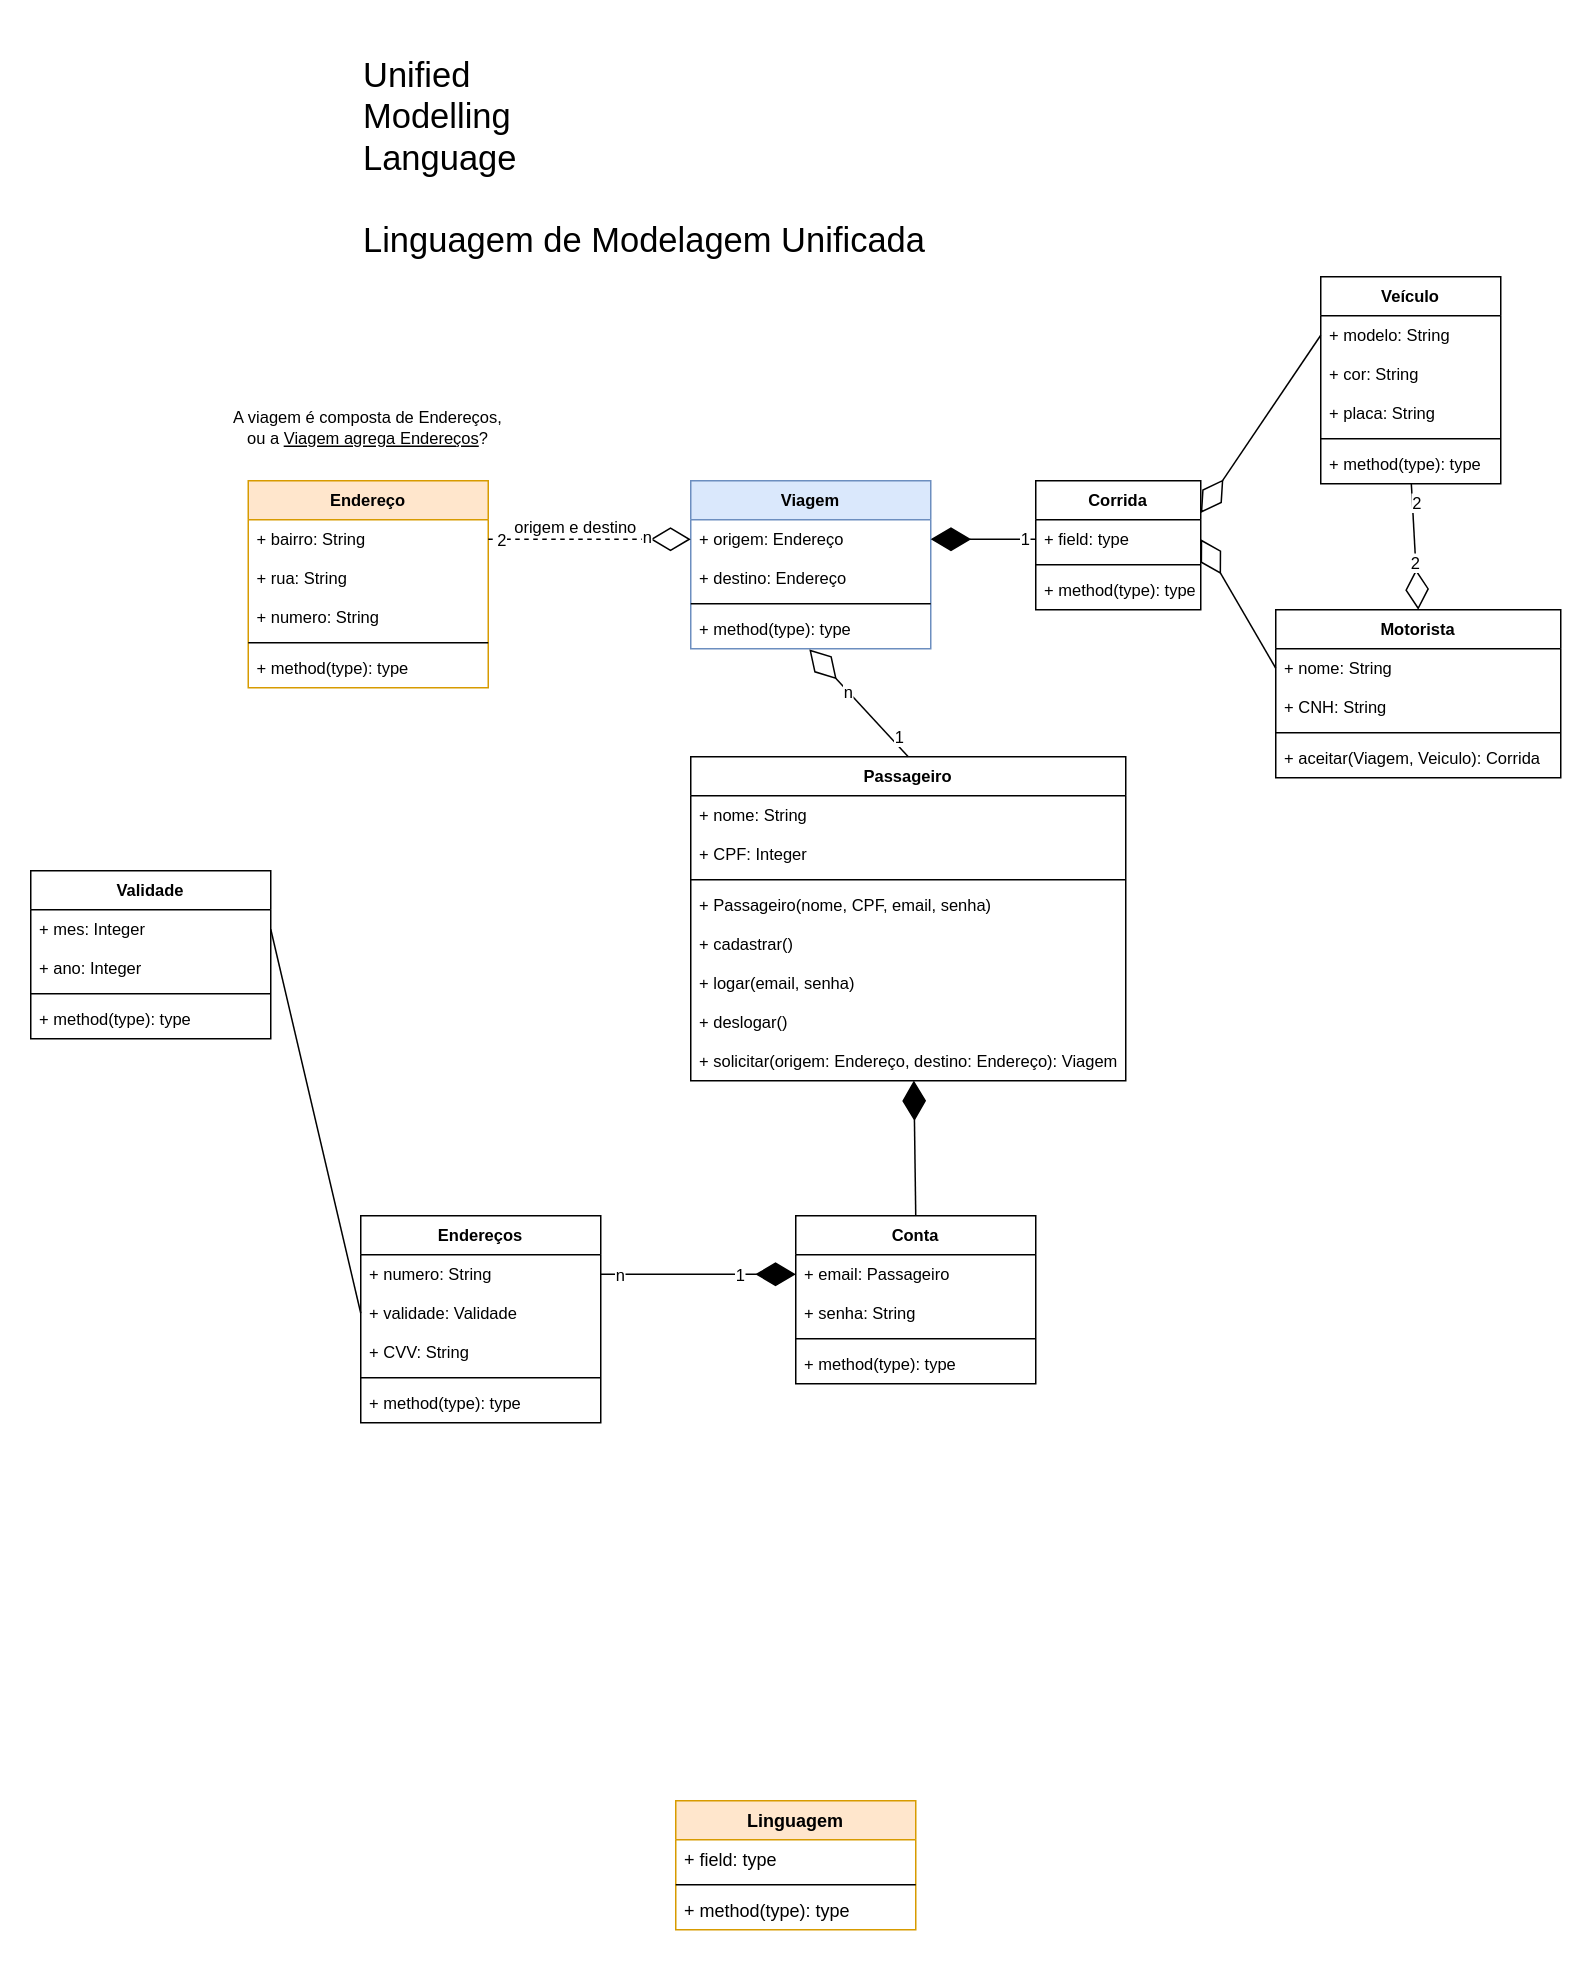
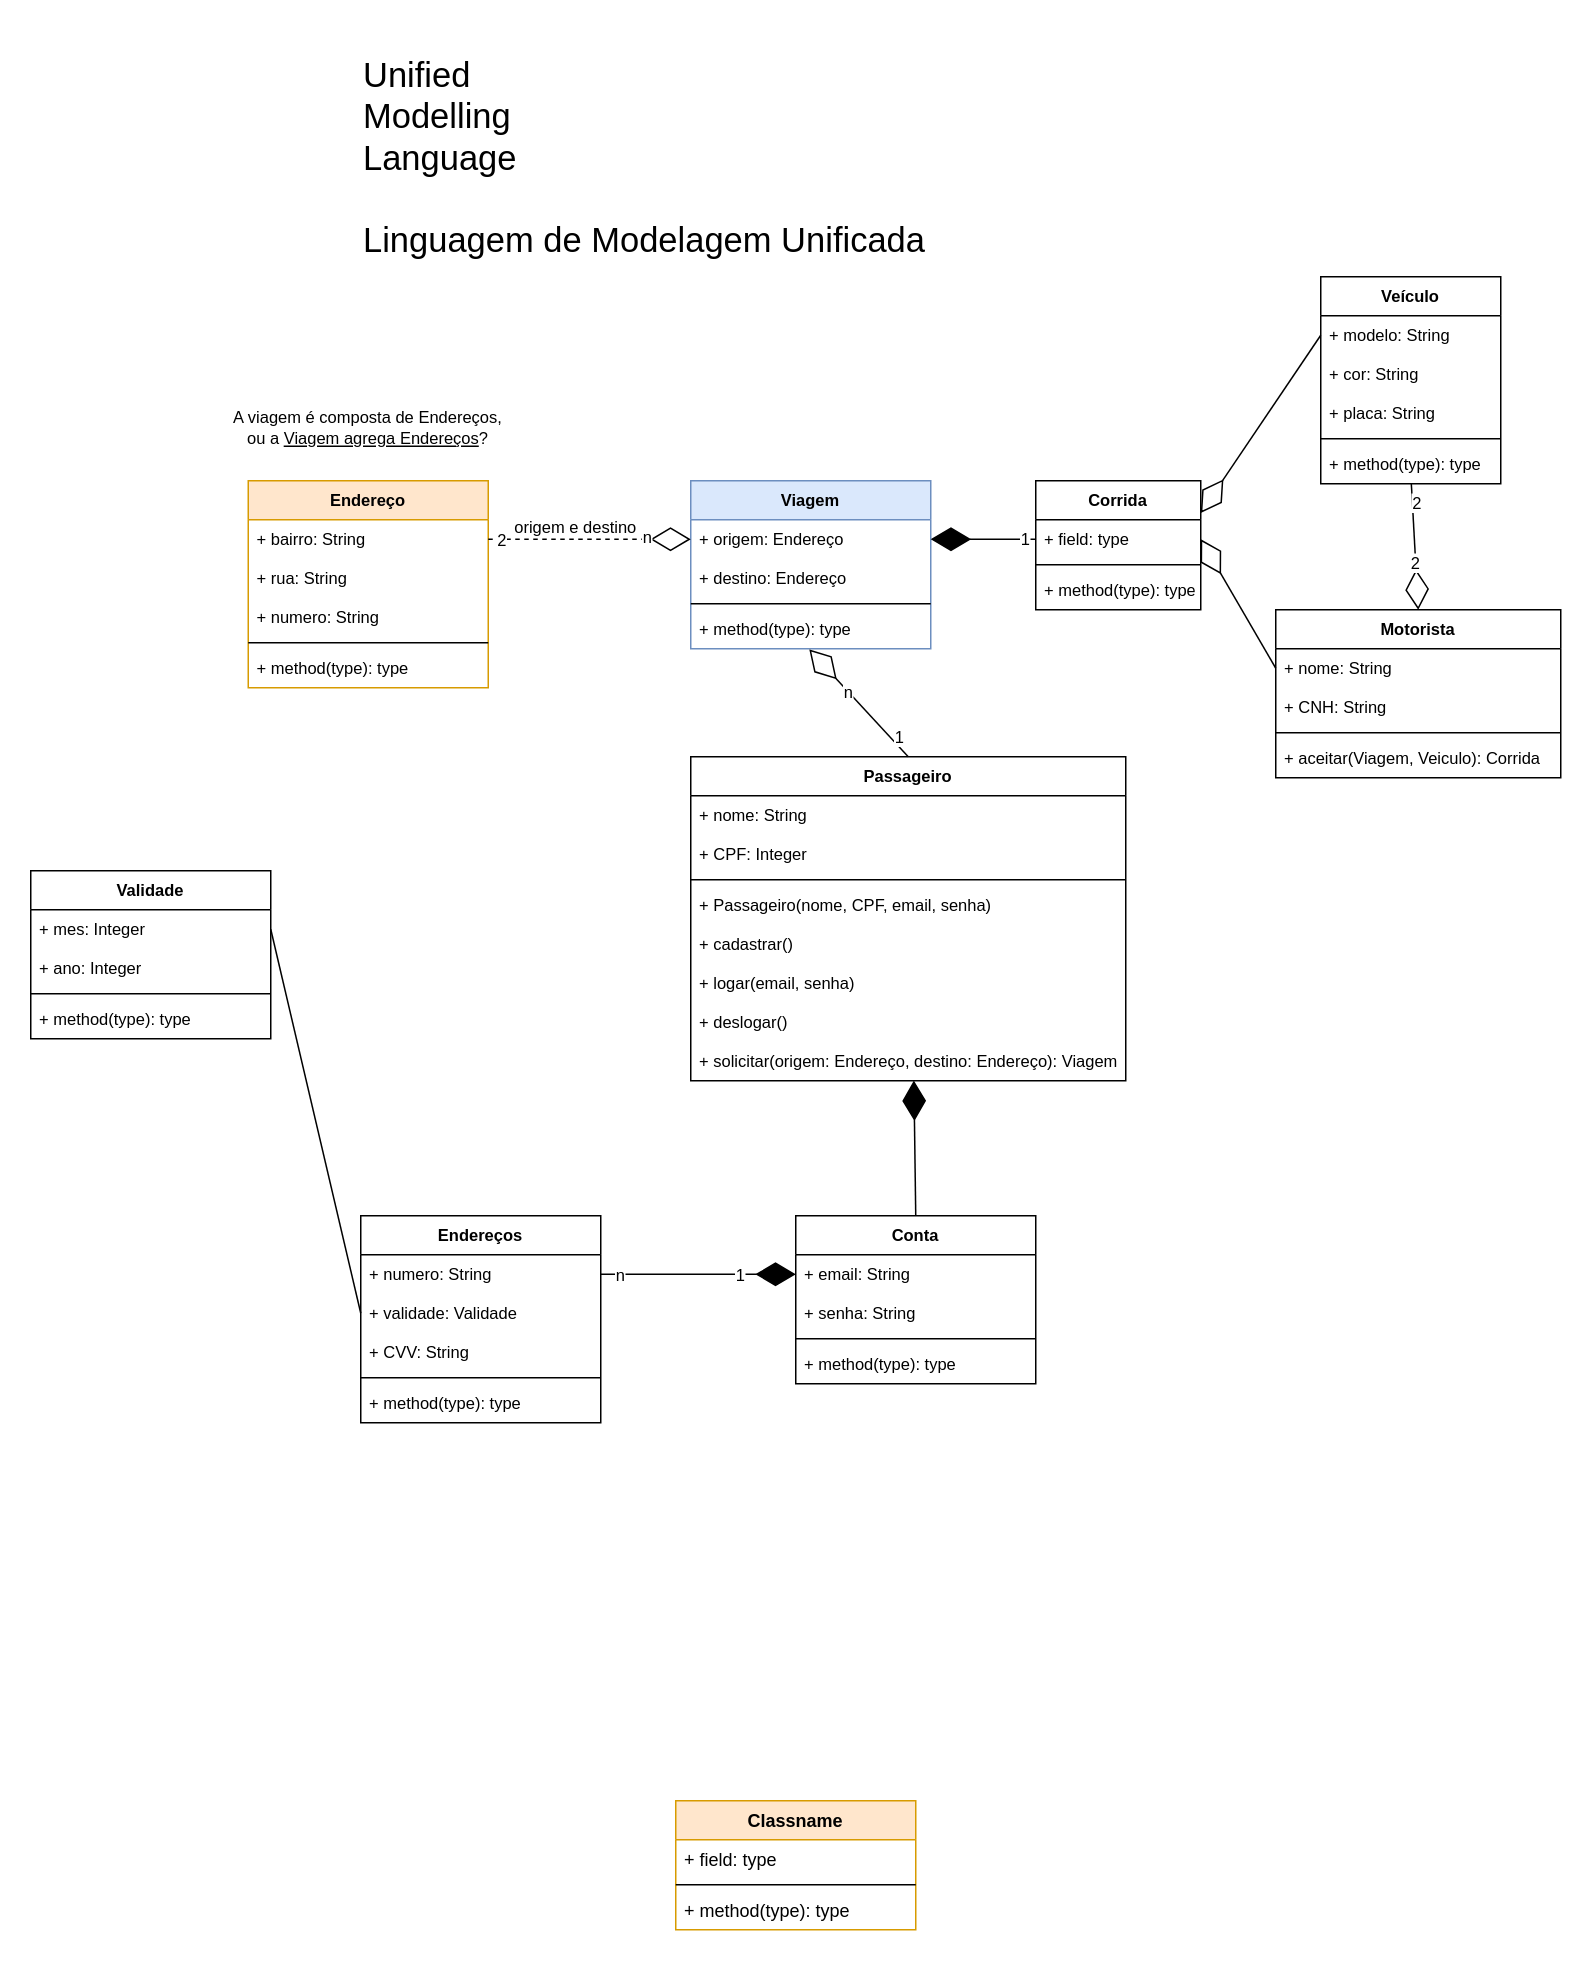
- <mxCell id="28" value="+ email: Passageiro" style="text;strokeColor=none;fillColor=none;align=left;verticalAlign=top;spacingLeft=4;spacingRight=4;overflow=hidden;rotatable=0;points=[[0,0.5],[1,0.5]];portConstraint=eastwest;fontSize=11;" vertex="1" parent="27"><mxGeometry y="26" width="160" height="26" as="geometry" /></mxCell>
+ <mxCell id="28" value="+ email: String" style="text;strokeColor=none;fillColor=none;align=left;verticalAlign=top;spacingLeft=4;spacingRight=4;overflow=hidden;rotatable=0;points=[[0,0.5],[1,0.5]];portConstraint=eastwest;fontSize=11;" vertex="1" parent="27"><mxGeometry y="26" width="160" height="26" as="geometry" /></mxCell>
- <mxCell id="2" value="Linguagem" style="swimlane;fontStyle=1;align=center;verticalAlign=top;childLayout=stackLayout;horizontal=1;startSize=26;horizontalStack=0;resizeParent=1;resizeParentMax=0;resizeLast=0;collapsible=1;marginBottom=0;fillColor=#ffe6cc;strokeColor=#d79b00;" vertex="1" parent="1"><mxGeometry x="450" y="1200" width="160" height="86" as="geometry" /></mxCell>
+ <mxCell id="2" value="Classname" style="swimlane;fontStyle=1;align=center;verticalAlign=top;childLayout=stackLayout;horizontal=1;startSize=26;horizontalStack=0;resizeParent=1;resizeParentMax=0;resizeLast=0;collapsible=1;marginBottom=0;fillColor=#ffe6cc;strokeColor=#d79b00;" vertex="1" parent="1"><mxGeometry x="450" y="1200" width="160" height="86" as="geometry" /></mxCell>
